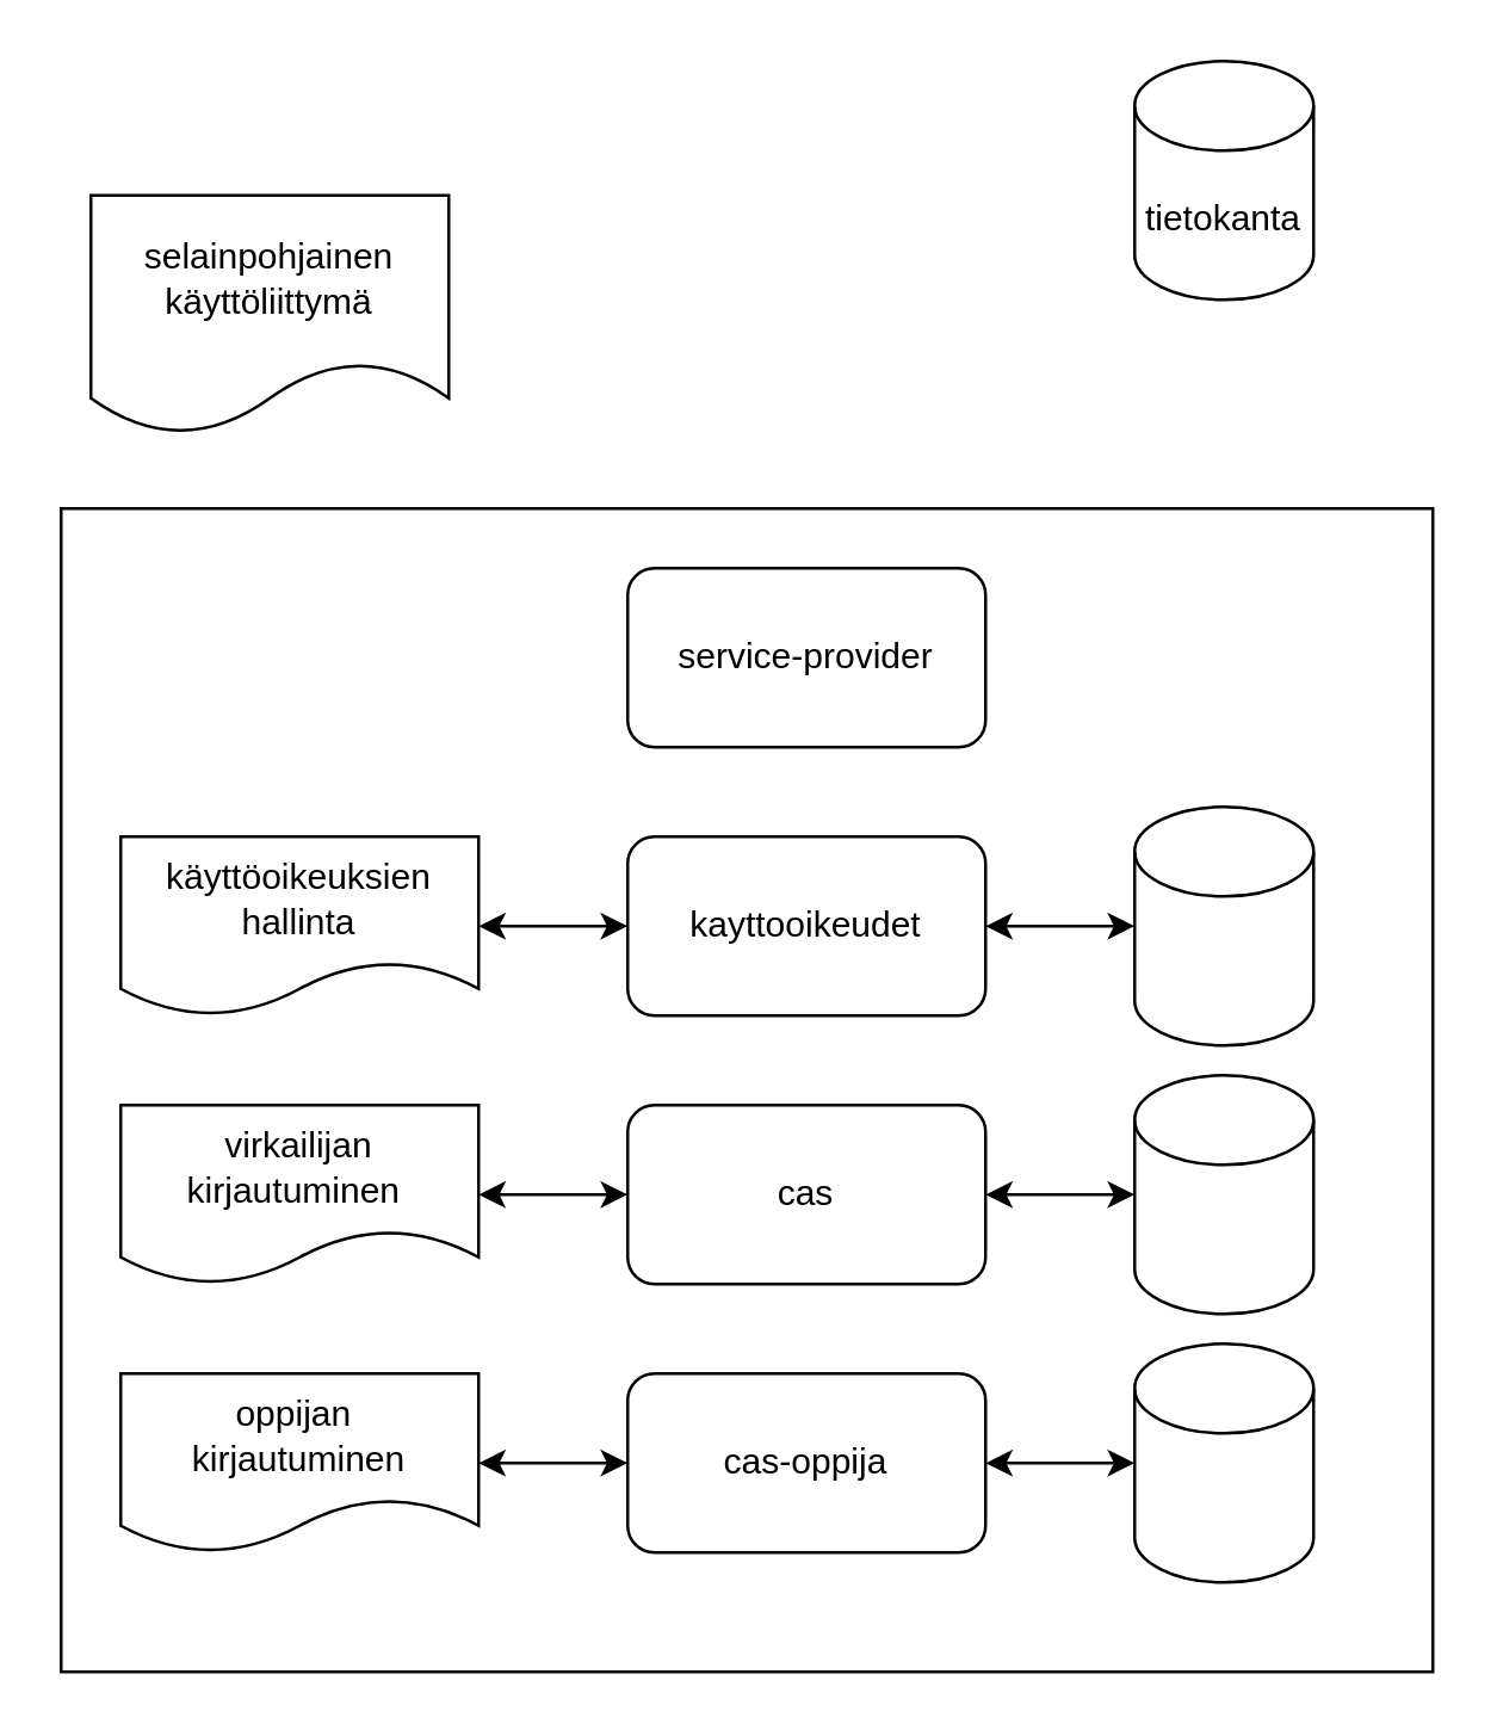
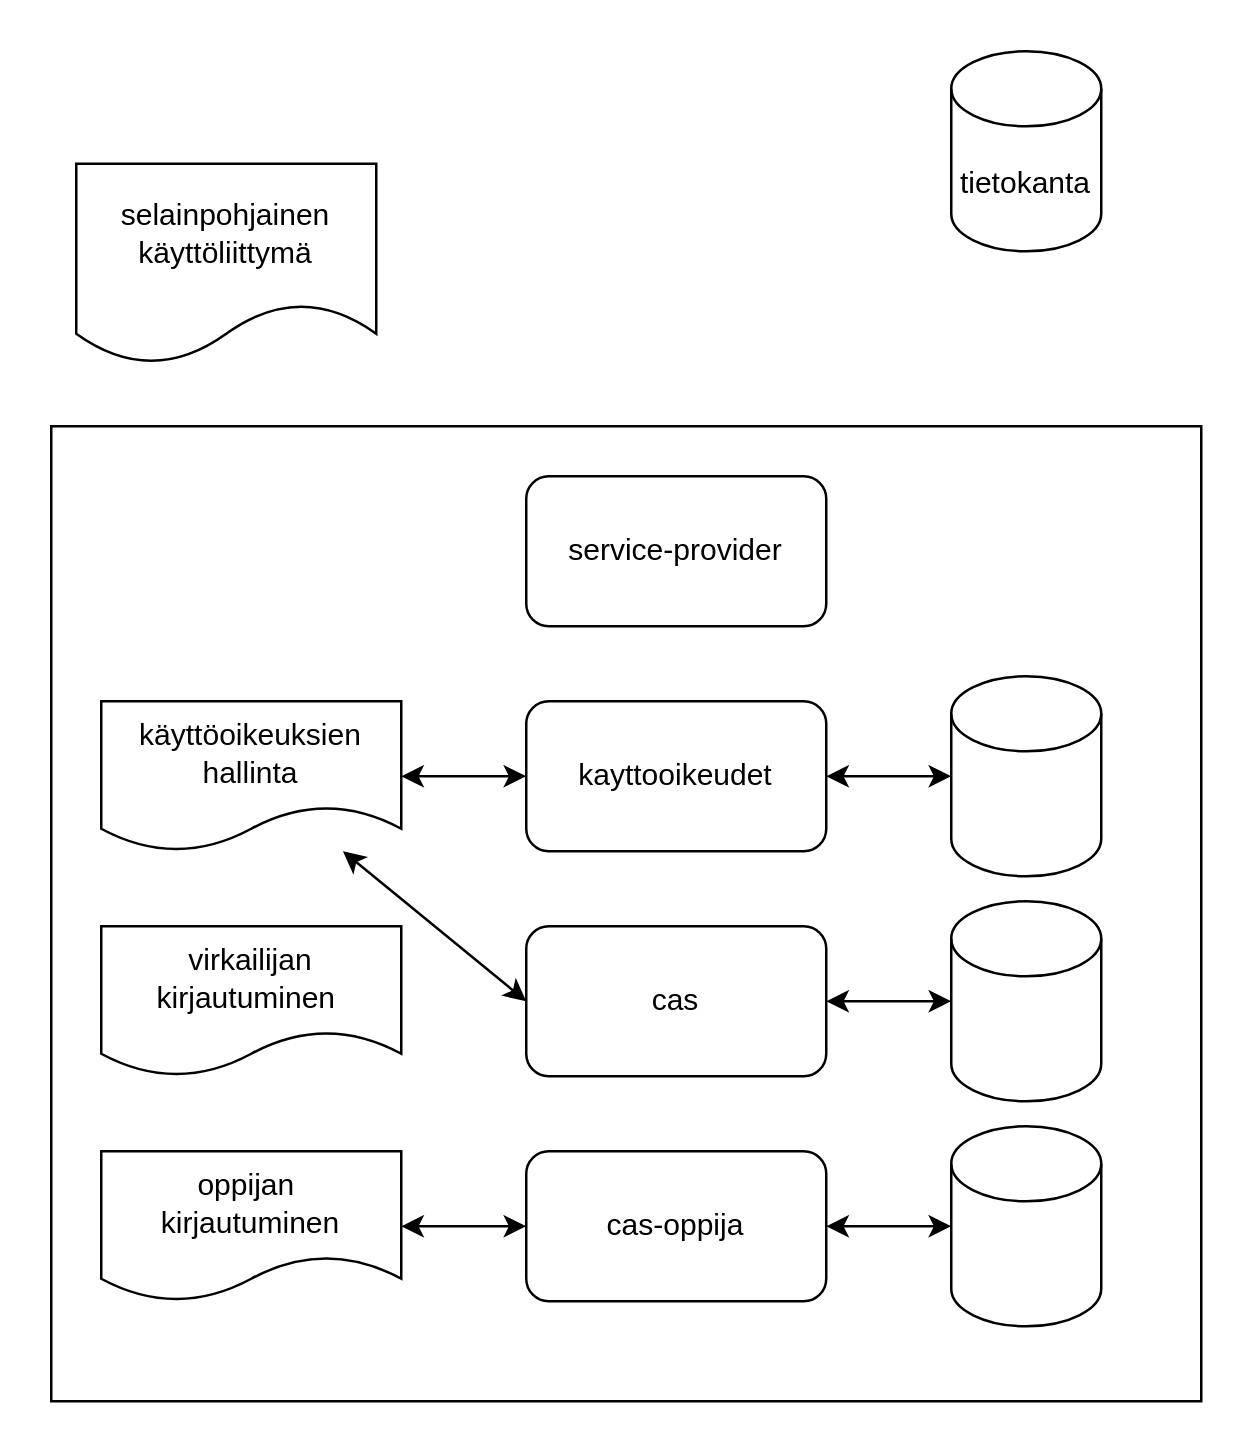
- <mxCell id="19" value="" style="endArrow=classic;startArrow=classic;html=1;rounded=0;exitX=0;exitY=0.5;exitDx=0;exitDy=0;entryX=1;entryY=0.5;entryDx=0;entryDy=0;" edge="1" parent="1" source="3" target="6"><mxGeometry width="50" height="50" relative="1" as="geometry"><mxPoint x="250" y="380" as="sourcePoint" /><mxPoint x="300" y="330" as="targetPoint" /></mxGeometry></mxCell>
+ <mxCell id="19" value="" style="endArrow=classic;startArrow=classic;html=1;rounded=0;exitX=0;exitY=0.5;exitDx=0;exitDy=0;" edge="1" parent="1" source="3" target="12"><mxGeometry width="50" height="50" relative="1" as="geometry"><mxPoint x="250" y="380" as="sourcePoint" /><mxPoint x="300" y="330" as="targetPoint" /></mxGeometry></mxCell>
